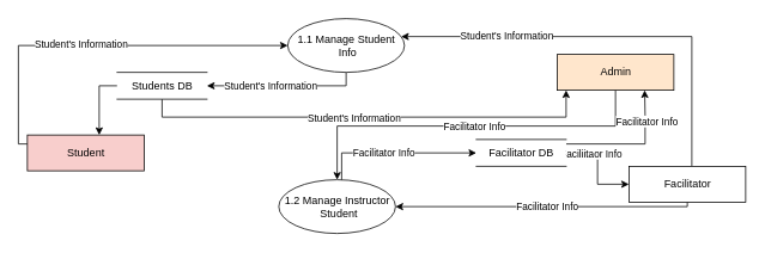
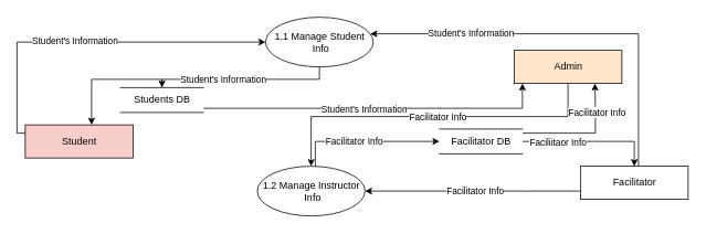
- <mxCell id="22" value="Students DB" style="html=1;dashed=0;whitespace=wrap;shape=partialRectangle;right=0;left=0;" parent="1" vertex="1"><mxGeometry x="130" y="80" width="100" height="30" as="geometry" /></mxCell>
+ <mxCell id="22" value="Students DB" style="html=1;dashed=0;whitespace=wrap;shape=partialRectangle;right=0;left=0;" parent="1" vertex="1"><mxGeometry x="145" y="105" width="100" height="30" as="geometry" /></mxCell>
- <mxCell id="15" value="Facilitator" style="html=1;dashed=0;whitespace=wrap;" parent="1" vertex="1"><mxGeometry x="700" y="185" width="130" height="40" as="geometry" /></mxCell>
+ <mxCell id="15" value="Facilitator" style="html=1;dashed=0;whitespace=wrap;" parent="1" vertex="1"><mxGeometry x="700" y="200" width="130" height="40" as="geometry" /></mxCell>
- <mxCell id="7" value="1.2 Manage Instructor&lt;br&gt;&amp;nbsp;Student" style="shape=ellipse;html=1;dashed=0;whitespace=wrap;perimeter=ellipsePerimeter;" parent="1" vertex="1"><mxGeometry x="310" y="200" width="130" height="60" as="geometry" /></mxCell>
+ <mxCell id="7" value="1.2 Manage Instructor&lt;br&gt;&amp;nbsp;Info" style="shape=ellipse;html=1;dashed=0;whitespace=wrap;perimeter=ellipsePerimeter;" parent="1" vertex="1"><mxGeometry x="310" y="200" width="130" height="60" as="geometry" /></mxCell>
